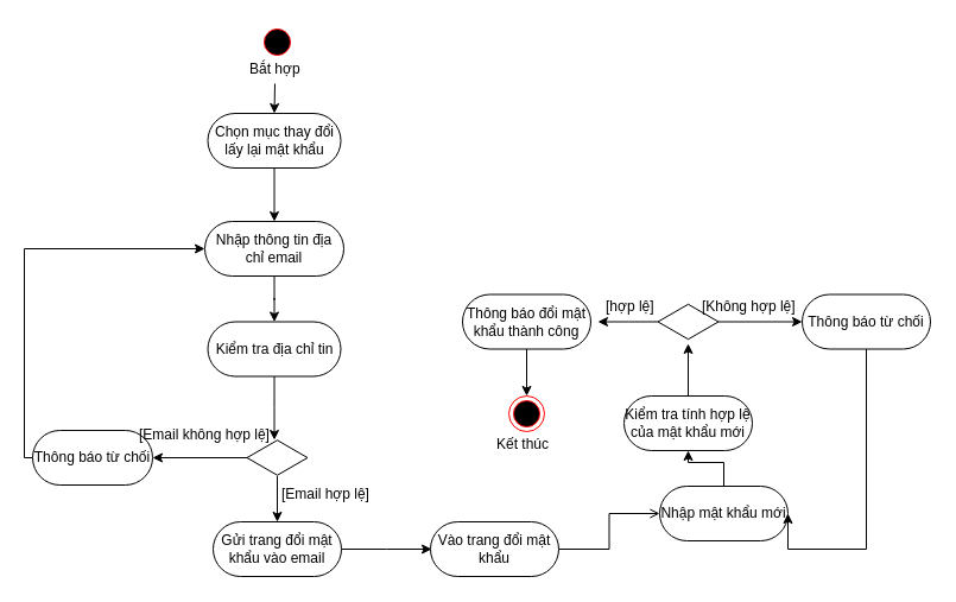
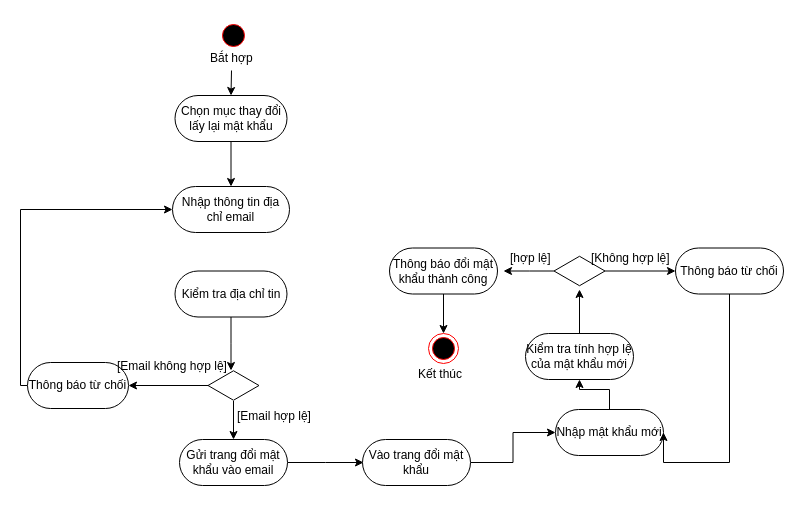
- <mxCell id="9" style="edgeStyle=orthogonalEdgeStyle;rounded=0;orthogonalLoop=1;jettySize=auto;html=1;entryX=0.5;entryY=0;entryDx=0;entryDy=0;" edge="1" parent="1" source="10" target="19"><mxGeometry relative="1" as="geometry"><mxPoint x="231" y="289" as="targetPoint" /></mxGeometry></mxCell>
- <mxCell id="22" style="edgeStyle=orthogonalEdgeStyle;rounded=0;orthogonalLoop=1;jettySize=auto;html=1;entryX=0;entryY=0.5;entryDx=0;entryDy=0;endArrow=open;" edge="1" parent="1" source="23" target="25"><mxGeometry relative="1" as="geometry" /></mxCell>
+ <mxCell id="22" style="edgeStyle=orthogonalEdgeStyle;rounded=0;orthogonalLoop=1;jettySize=auto;html=1;entryX=0;entryY=0.5;entryDx=0;entryDy=0;" edge="1" parent="1" source="23" target="25"><mxGeometry relative="1" as="geometry" /></mxCell>
